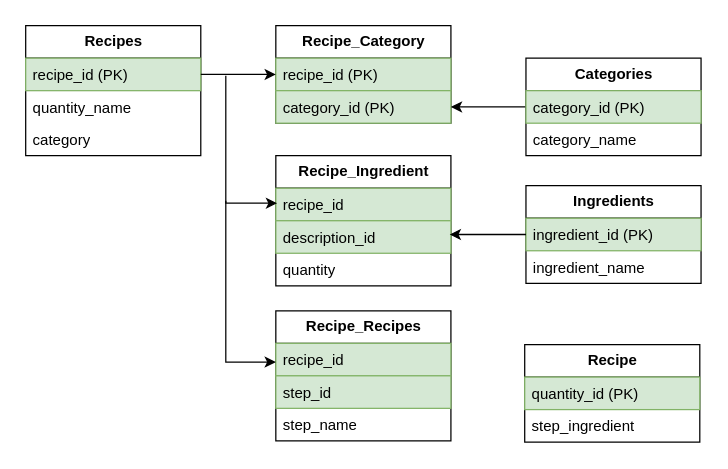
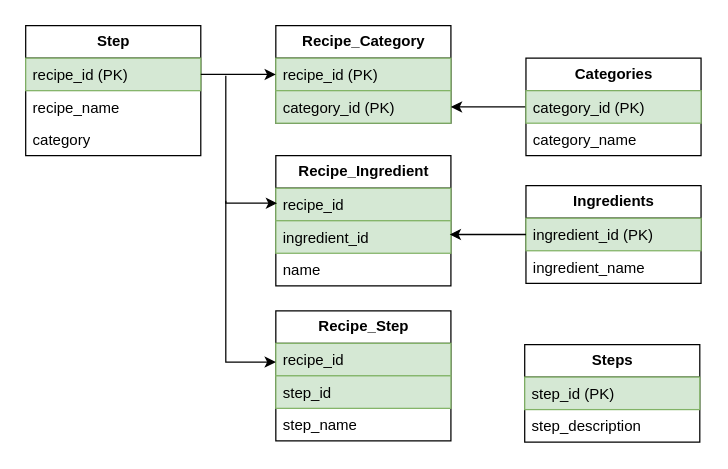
- <mxCell id="2" value="Recipes" style="swimlane;fontStyle=1;childLayout=stackLayout;horizontal=1;startSize=26;fillColor=none;horizontalStack=0;resizeParent=1;resizeParentMax=0;resizeLast=0;collapsible=1;marginBottom=0;html=1;" vertex="1" parent="1"><mxGeometry x="20" y="20" width="140" height="104" as="geometry" /></mxCell>
+ <mxCell id="2" value="Step" style="swimlane;fontStyle=1;childLayout=stackLayout;horizontal=1;startSize=26;fillColor=none;horizontalStack=0;resizeParent=1;resizeParentMax=0;resizeLast=0;collapsible=1;marginBottom=0;html=1;" vertex="1" parent="1"><mxGeometry x="20" y="20" width="140" height="104" as="geometry" /></mxCell>
- <mxCell id="4" value="&lt;meta charset=&quot;utf-8&quot;&gt;quantity_name" style="text;strokeColor=none;fillColor=none;align=left;verticalAlign=top;spacingLeft=4;spacingRight=4;overflow=hidden;rotatable=0;points=[[0,0.5],[1,0.5]];portConstraint=eastwest;whiteSpace=wrap;html=1;" vertex="1" parent="2"><mxGeometry y="52" width="140" height="26" as="geometry" /></mxCell>
+ <mxCell id="4" value="&lt;meta charset=&quot;utf-8&quot;&gt;recipe_name" style="text;strokeColor=none;fillColor=none;align=left;verticalAlign=top;spacingLeft=4;spacingRight=4;overflow=hidden;rotatable=0;points=[[0,0.5],[1,0.5]];portConstraint=eastwest;whiteSpace=wrap;html=1;" vertex="1" parent="2"><mxGeometry y="52" width="140" height="26" as="geometry" /></mxCell>
- <mxCell id="16" value="&lt;meta charset=&quot;utf-8&quot;&gt;description_id" style="text;strokeColor=#82b366;fillColor=#d5e8d4;align=left;verticalAlign=top;spacingLeft=4;spacingRight=4;overflow=hidden;rotatable=0;points=[[0,0.5],[1,0.5]];portConstraint=eastwest;whiteSpace=wrap;html=1;" vertex="1" parent="14"><mxGeometry y="52" width="140" height="26" as="geometry" /></mxCell>
+ <mxCell id="16" value="&lt;meta charset=&quot;utf-8&quot;&gt;ingredient_id" style="text;strokeColor=#82b366;fillColor=#d5e8d4;align=left;verticalAlign=top;spacingLeft=4;spacingRight=4;overflow=hidden;rotatable=0;points=[[0,0.5],[1,0.5]];portConstraint=eastwest;whiteSpace=wrap;html=1;" vertex="1" parent="14"><mxGeometry y="52" width="140" height="26" as="geometry" /></mxCell>
- <mxCell id="17" value="&lt;meta charset=&quot;utf-8&quot;&gt;quantity" style="text;strokeColor=none;fillColor=none;align=left;verticalAlign=top;spacingLeft=4;spacingRight=4;overflow=hidden;rotatable=0;points=[[0,0.5],[1,0.5]];portConstraint=eastwest;whiteSpace=wrap;html=1;" vertex="1" parent="14"><mxGeometry y="78" width="140" height="26" as="geometry" /></mxCell>
+ <mxCell id="17" value="&lt;meta charset=&quot;utf-8&quot;&gt;name" style="text;strokeColor=none;fillColor=none;align=left;verticalAlign=top;spacingLeft=4;spacingRight=4;overflow=hidden;rotatable=0;points=[[0,0.5],[1,0.5]];portConstraint=eastwest;whiteSpace=wrap;html=1;" vertex="1" parent="14"><mxGeometry y="78" width="140" height="26" as="geometry" /></mxCell>
- <mxCell id="23" value="Recipe_Recipes" style="swimlane;fontStyle=1;childLayout=stackLayout;horizontal=1;startSize=26;fillColor=none;horizontalStack=0;resizeParent=1;resizeParentMax=0;resizeLast=0;collapsible=1;marginBottom=0;html=1;" vertex="1" parent="1"><mxGeometry x="220" y="248" width="140" height="104" as="geometry" /></mxCell>
+ <mxCell id="23" value="Recipe_Step" style="swimlane;fontStyle=1;childLayout=stackLayout;horizontal=1;startSize=26;fillColor=none;horizontalStack=0;resizeParent=1;resizeParentMax=0;resizeLast=0;collapsible=1;marginBottom=0;html=1;" vertex="1" parent="1"><mxGeometry x="220" y="248" width="140" height="104" as="geometry" /></mxCell>
- <mxCell id="28" value="Recipe" style="swimlane;fontStyle=1;childLayout=stackLayout;horizontal=1;startSize=26;fillColor=none;horizontalStack=0;resizeParent=1;resizeParentMax=0;resizeLast=0;collapsible=1;marginBottom=0;html=1;" vertex="1" parent="1"><mxGeometry x="419" y="275" width="140" height="78" as="geometry" /></mxCell>
+ <mxCell id="28" value="Steps" style="swimlane;fontStyle=1;childLayout=stackLayout;horizontal=1;startSize=26;fillColor=none;horizontalStack=0;resizeParent=1;resizeParentMax=0;resizeLast=0;collapsible=1;marginBottom=0;html=1;" vertex="1" parent="1"><mxGeometry x="419" y="275" width="140" height="78" as="geometry" /></mxCell>
- <mxCell id="29" value="&lt;meta charset=&quot;utf-8&quot;&gt;quantity_id (PK)" style="text;strokeColor=#82b366;fillColor=#d5e8d4;align=left;verticalAlign=top;spacingLeft=4;spacingRight=4;overflow=hidden;rotatable=0;points=[[0,0.5],[1,0.5]];portConstraint=eastwest;whiteSpace=wrap;html=1;" vertex="1" parent="28"><mxGeometry y="26" width="140" height="26" as="geometry" /></mxCell>
+ <mxCell id="29" value="&lt;meta charset=&quot;utf-8&quot;&gt;step_id (PK)" style="text;strokeColor=#82b366;fillColor=#d5e8d4;align=left;verticalAlign=top;spacingLeft=4;spacingRight=4;overflow=hidden;rotatable=0;points=[[0,0.5],[1,0.5]];portConstraint=eastwest;whiteSpace=wrap;html=1;" vertex="1" parent="28"><mxGeometry y="26" width="140" height="26" as="geometry" /></mxCell>
- <mxCell id="30" value="&lt;meta charset=&quot;utf-8&quot;&gt;step_ingredient" style="text;strokeColor=none;fillColor=none;align=left;verticalAlign=top;spacingLeft=4;spacingRight=4;overflow=hidden;rotatable=0;points=[[0,0.5],[1,0.5]];portConstraint=eastwest;whiteSpace=wrap;html=1;" vertex="1" parent="28"><mxGeometry y="52" width="140" height="26" as="geometry" /></mxCell>
+ <mxCell id="30" value="&lt;meta charset=&quot;utf-8&quot;&gt;step_description" style="text;strokeColor=none;fillColor=none;align=left;verticalAlign=top;spacingLeft=4;spacingRight=4;overflow=hidden;rotatable=0;points=[[0,0.5],[1,0.5]];portConstraint=eastwest;whiteSpace=wrap;html=1;" vertex="1" parent="28"><mxGeometry y="52" width="140" height="26" as="geometry" /></mxCell>
